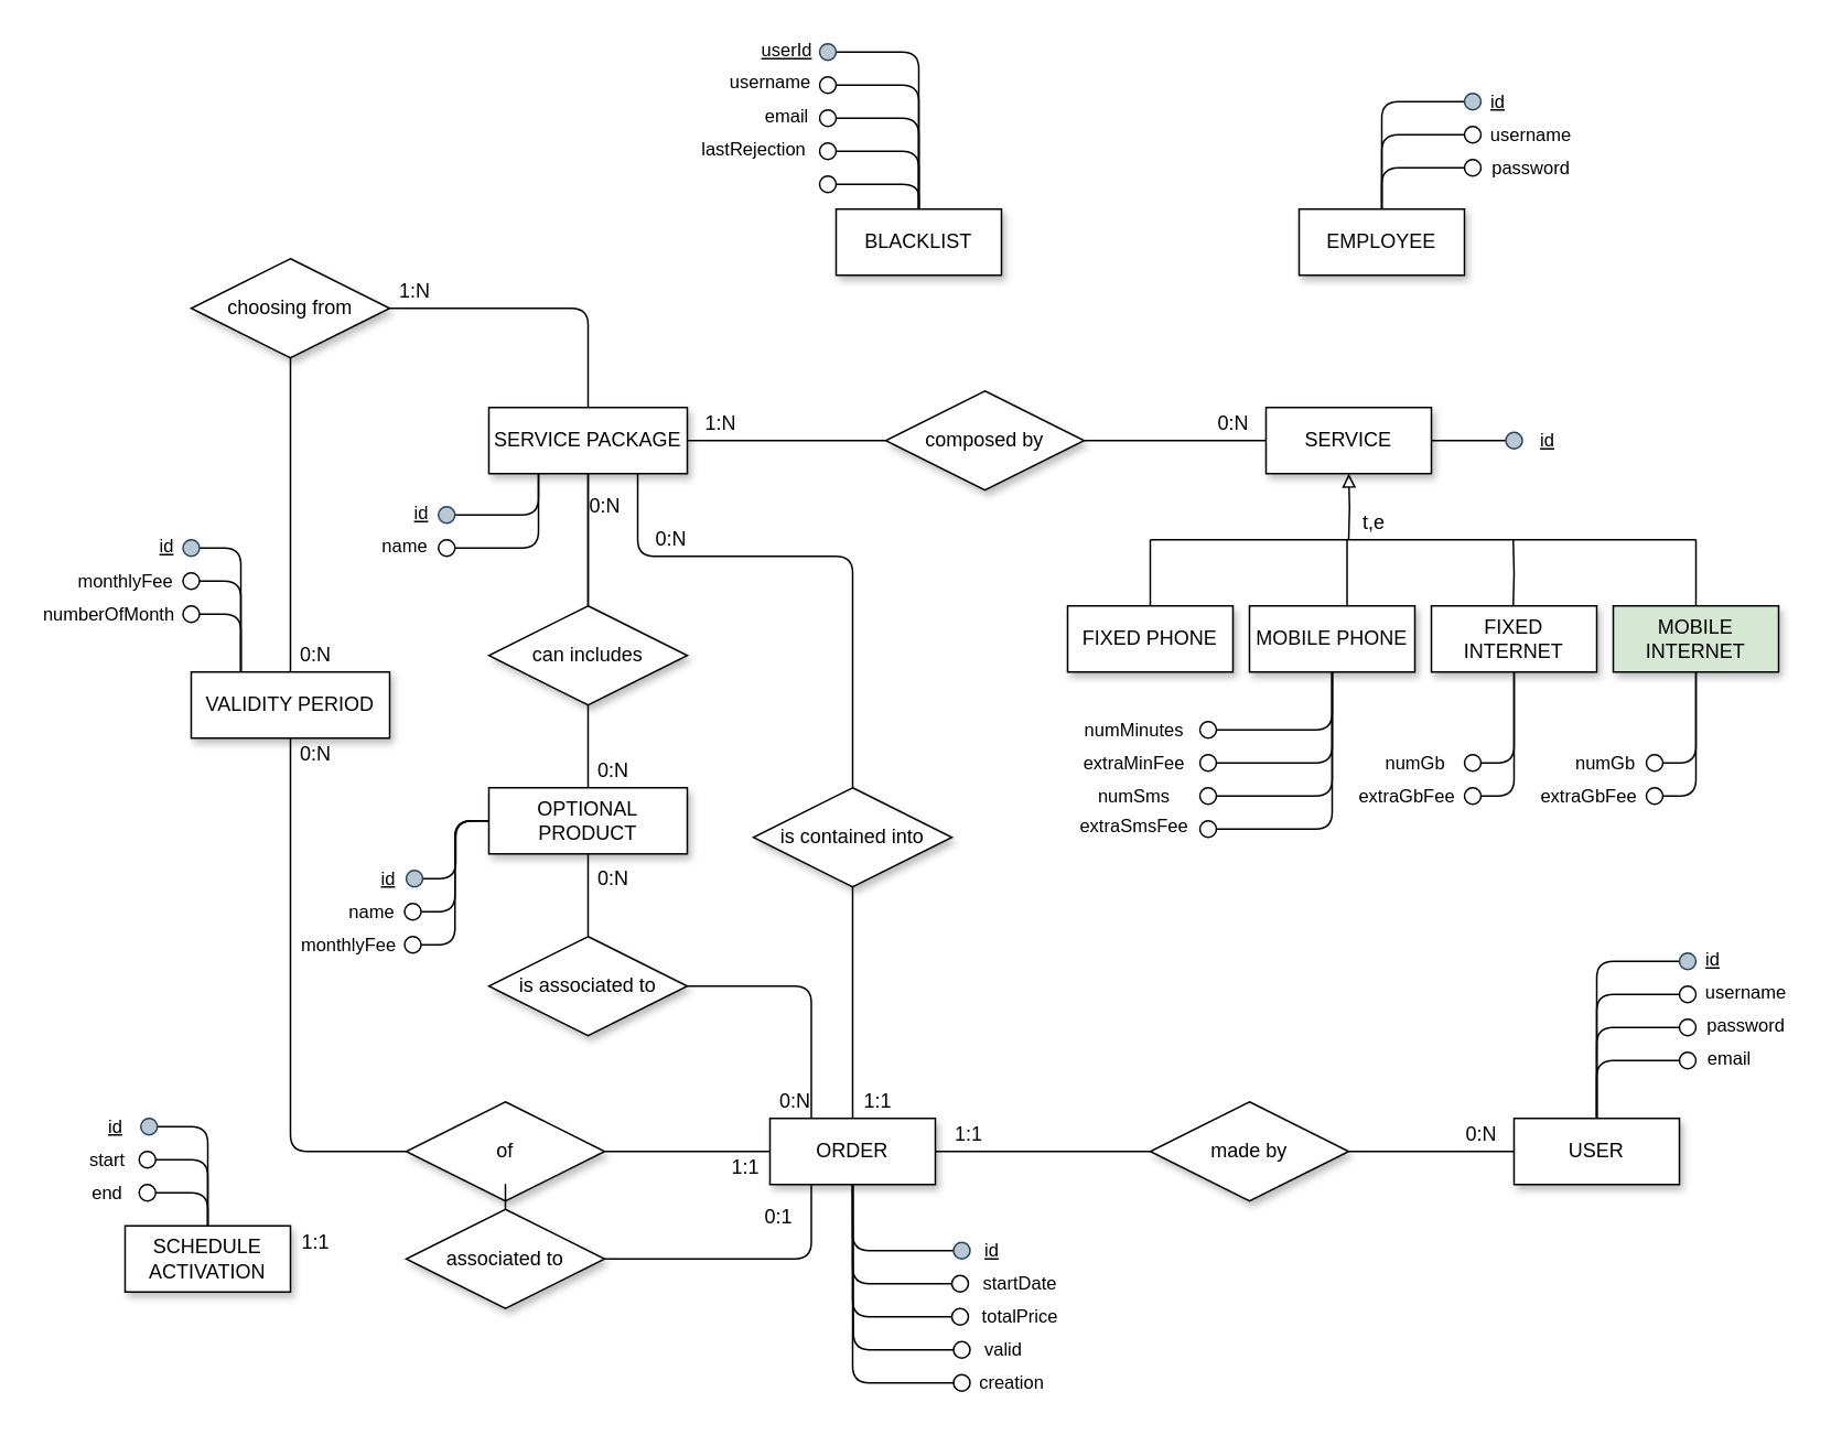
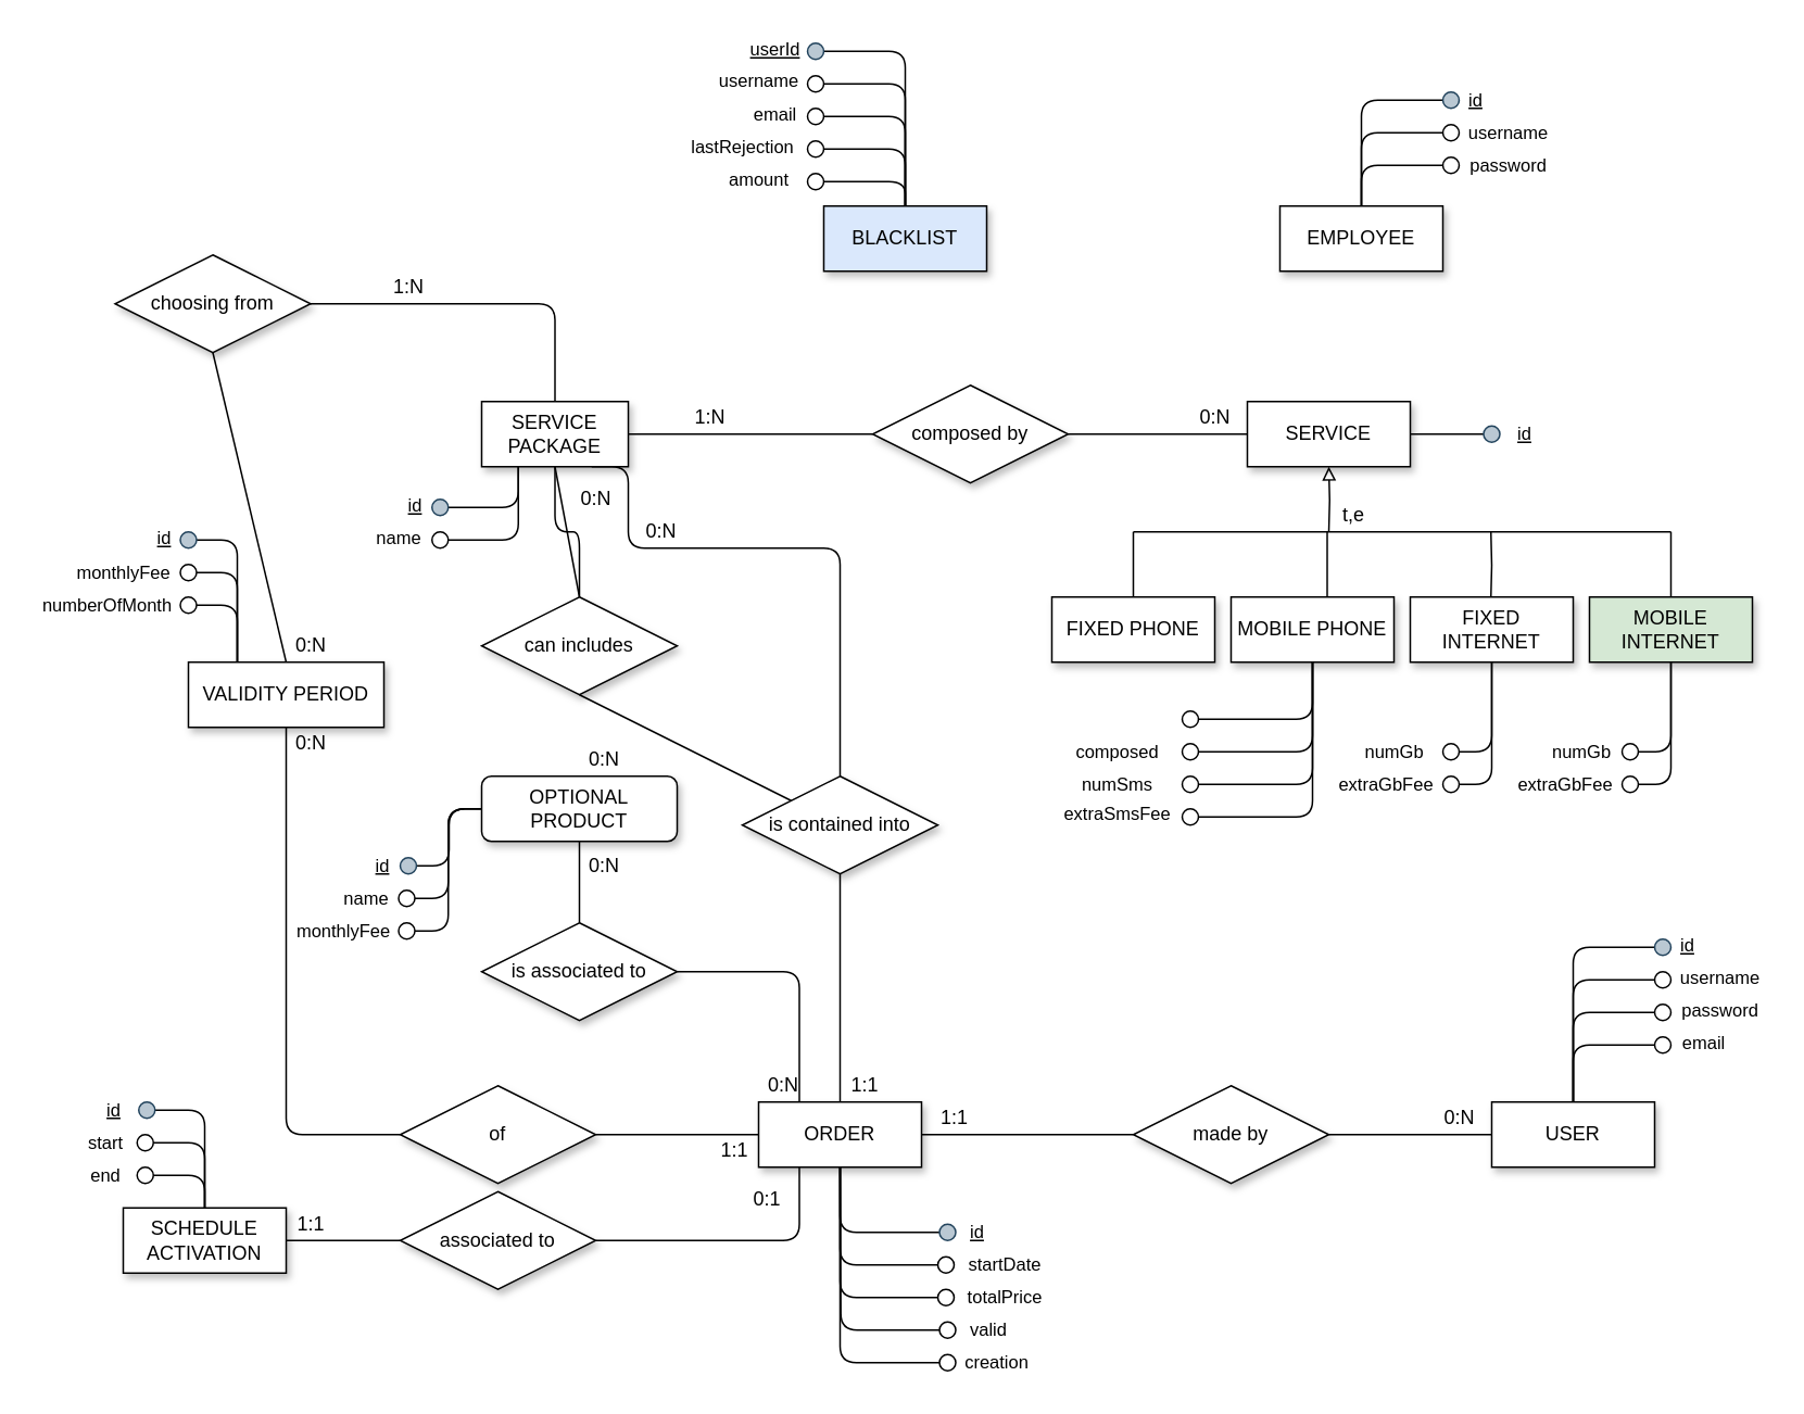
+ <mxCell id="109" value="amount" style="text;html=1;align=center;verticalAlign=middle;resizable=0;points=[];autosize=1;fontSize=11;" vertex="1" parent="1"><mxGeometry x="440" y="100" width="50" height="20" as="geometry" /></mxCell>
- <mxCell id="36" value="BLACKLIST" style="whiteSpace=wrap;html=1;align=center;shadow=1;" parent="1" vertex="1"><mxGeometry x="505" y="126" width="100" height="40" as="geometry" /></mxCell>
+ <mxCell id="36" value="BLACKLIST" style="whiteSpace=wrap;html=1;align=center;shadow=1;fillColor=#dae8fc;" parent="1" vertex="1"><mxGeometry x="505" y="126" width="100" height="40" as="geometry" /></mxCell>
- <mxCell id="20" value="choosing from" style="shape=rhombus;perimeter=rhombusPerimeter;whiteSpace=wrap;html=1;align=center;shadow=1;" parent="1" vertex="1"><mxGeometry x="115" y="156" width="120" height="60" as="geometry" /></mxCell>
+ <mxCell id="20" value="choosing from" style="shape=rhombus;perimeter=rhombusPerimeter;whiteSpace=wrap;html=1;align=center;shadow=1;" parent="1" vertex="1"><mxGeometry x="70" y="156" width="120" height="60" as="geometry" /></mxCell>
- <mxCell id="13" value="SERVICE PACKAGE" style="whiteSpace=wrap;html=1;align=center;glass=0;rounded=0;shadow=1;" parent="1" vertex="1"><mxGeometry x="295" y="246" width="120" height="40" as="geometry" /></mxCell>
+ <mxCell id="13" value="SERVICE PACKAGE" style="whiteSpace=wrap;html=1;align=center;glass=0;rounded=0;shadow=1;" parent="1" vertex="1"><mxGeometry x="295" y="246" width="90" height="40" as="geometry" /></mxCell>
- <mxCell id="116" value="numMinutes" style="text;html=1;align=center;verticalAlign=middle;resizable=0;points=[];autosize=1;fontSize=11;" vertex="1" parent="1"><mxGeometry x="645" y="431" width="80" height="20" as="geometry" /></mxCell>
- <mxCell id="23" value="" style="endArrow=none;html=1;rounded=0;exitX=0.5;exitY=1;exitDx=0;exitDy=0;" parent="1" source="14" target="19" edge="1"><mxGeometry relative="1" as="geometry"><mxPoint x="305" y="506" as="sourcePoint" /><mxPoint x="465" y="506" as="targetPoint" /></mxGeometry></mxCell>
+ <mxCell id="23" value="" style="endArrow=none;html=1;rounded=0;exitX=0.5;exitY=1;exitDx=0;exitDy=0;" parent="1" source="14" target="45" edge="1"><mxGeometry relative="1" as="geometry"><mxPoint x="305" y="506" as="sourcePoint" /><mxPoint x="465" y="506" as="targetPoint" /></mxGeometry></mxCell>
- <mxCell id="115" value="extraMinFee" style="text;html=1;align=center;verticalAlign=middle;resizable=0;points=[];autosize=1;fontSize=11;" vertex="1" parent="1"><mxGeometry x="645" y="451" width="80" height="20" as="geometry" /></mxCell>
+ <mxCell id="115" value="composed" style="text;html=1;align=center;verticalAlign=middle;resizable=0;points=[];autosize=1;fontSize=11;" vertex="1" parent="1"><mxGeometry x="645" y="451" width="80" height="20" as="geometry" /></mxCell>
- <mxCell id="19" value="OPTIONAL PRODUCT" style="whiteSpace=wrap;html=1;align=center;shadow=1;" parent="1" vertex="1"><mxGeometry x="295" y="476" width="120" height="40" as="geometry" /></mxCell>
+ <mxCell id="19" value="OPTIONAL PRODUCT" style="whiteSpace=wrap;html=1;align=center;shadow=1;rounded=1;" parent="1" vertex="1"><mxGeometry x="295" y="476" width="120" height="40" as="geometry" /></mxCell>
- <mxCell id="93" style="edgeStyle=orthogonalEdgeStyle;rounded=1;orthogonalLoop=1;jettySize=auto;html=1;endArrow=none;endFill=0;" parent="1" source="95" target="61" edge="1"><mxGeometry relative="1" as="geometry" /></mxCell>
+ <mxCell id="93" style="edgeStyle=orthogonalEdgeStyle;rounded=1;orthogonalLoop=1;jettySize=auto;html=1;entryX=1;entryY=0.5;entryDx=0;entryDy=0;endArrow=none;endFill=0;" parent="1" source="95" target="92" edge="1"><mxGeometry relative="1" as="geometry" /></mxCell>
